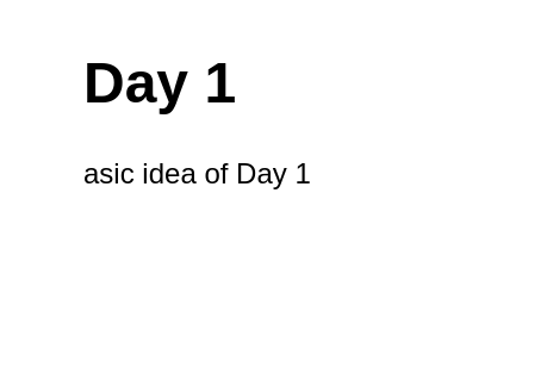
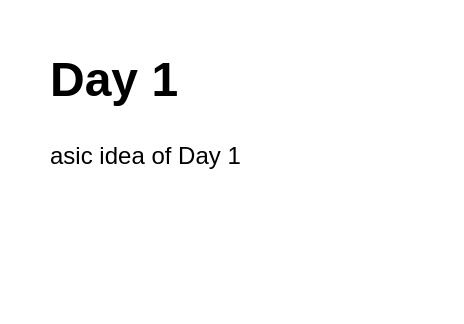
- <mxCell id="2" value="&lt;h1&gt;Day 1&lt;/h1&gt;&lt;p&gt;asic idea of Day 1&lt;/p&gt;&lt;p&gt;&lt;br&gt;&lt;/p&gt;" style="text;html=1;strokeColor=none;fillColor=none;spacing=5;spacingTop=-20;whiteSpace=wrap;overflow=hidden;rounded=0;" vertex="1" parent="1"><mxGeometry x="30" y="15" width="190" height="120" as="geometry" /></mxCell>
+ <mxCell id="2" value="&lt;h1&gt;Day 1&lt;/h1&gt;&lt;p&gt;asic idea of Day 1&lt;/p&gt;&lt;p&gt;&lt;br&gt;&lt;/p&gt;" style="text;html=1;strokeColor=none;fillColor=none;spacing=5;spacingTop=-20;whiteSpace=wrap;overflow=hidden;rounded=0;" vertex="1" parent="1"><mxGeometry x="20" y="20" width="190" height="120" as="geometry" /></mxCell>
